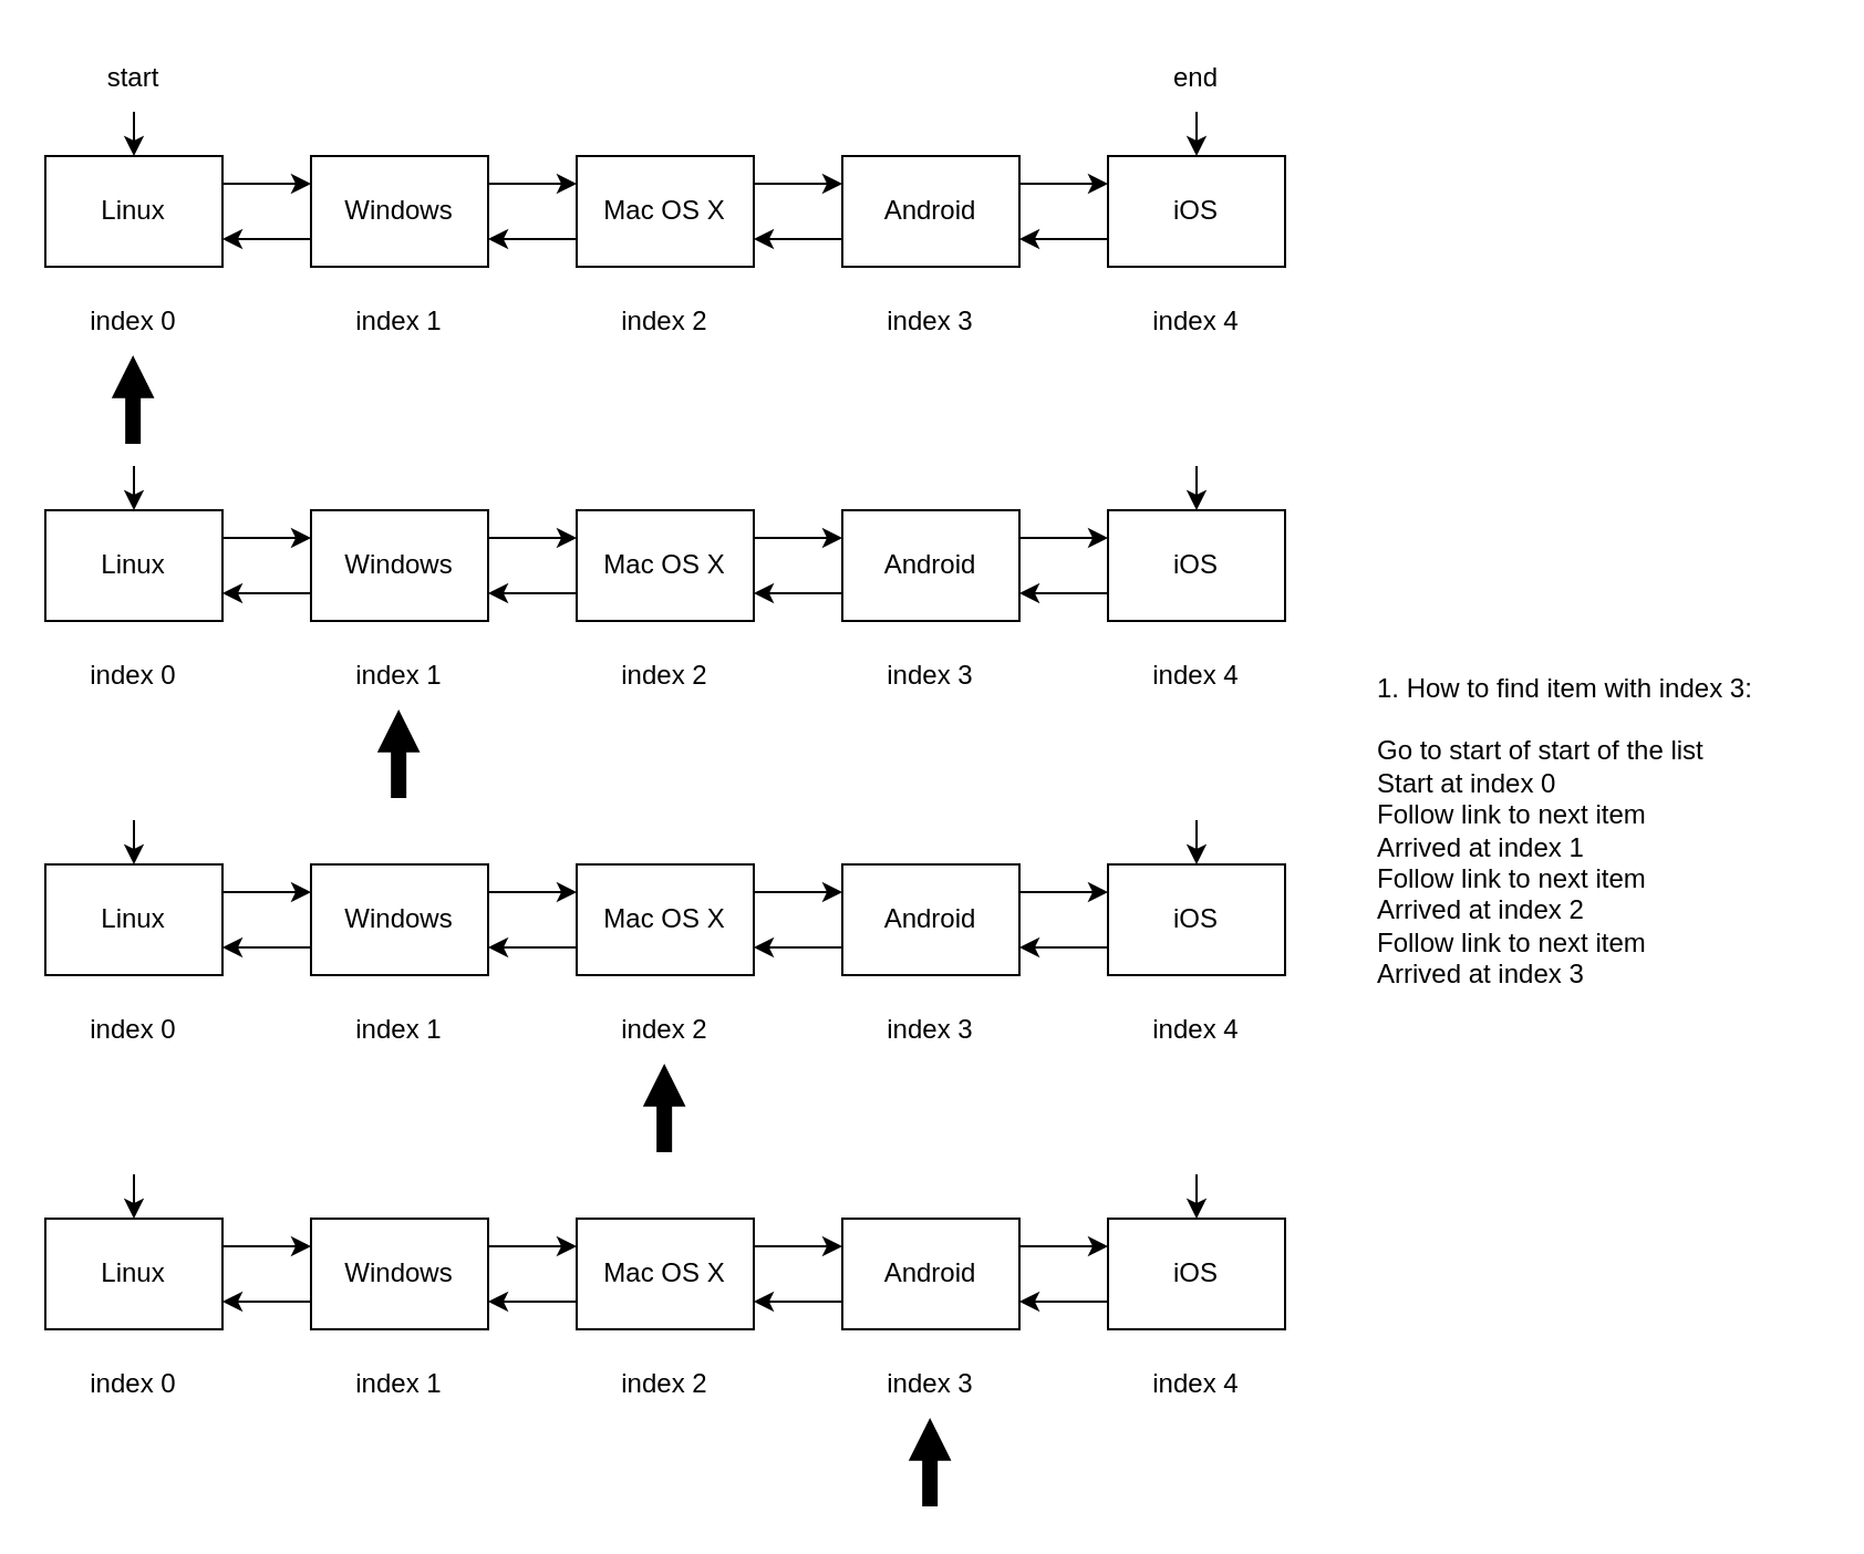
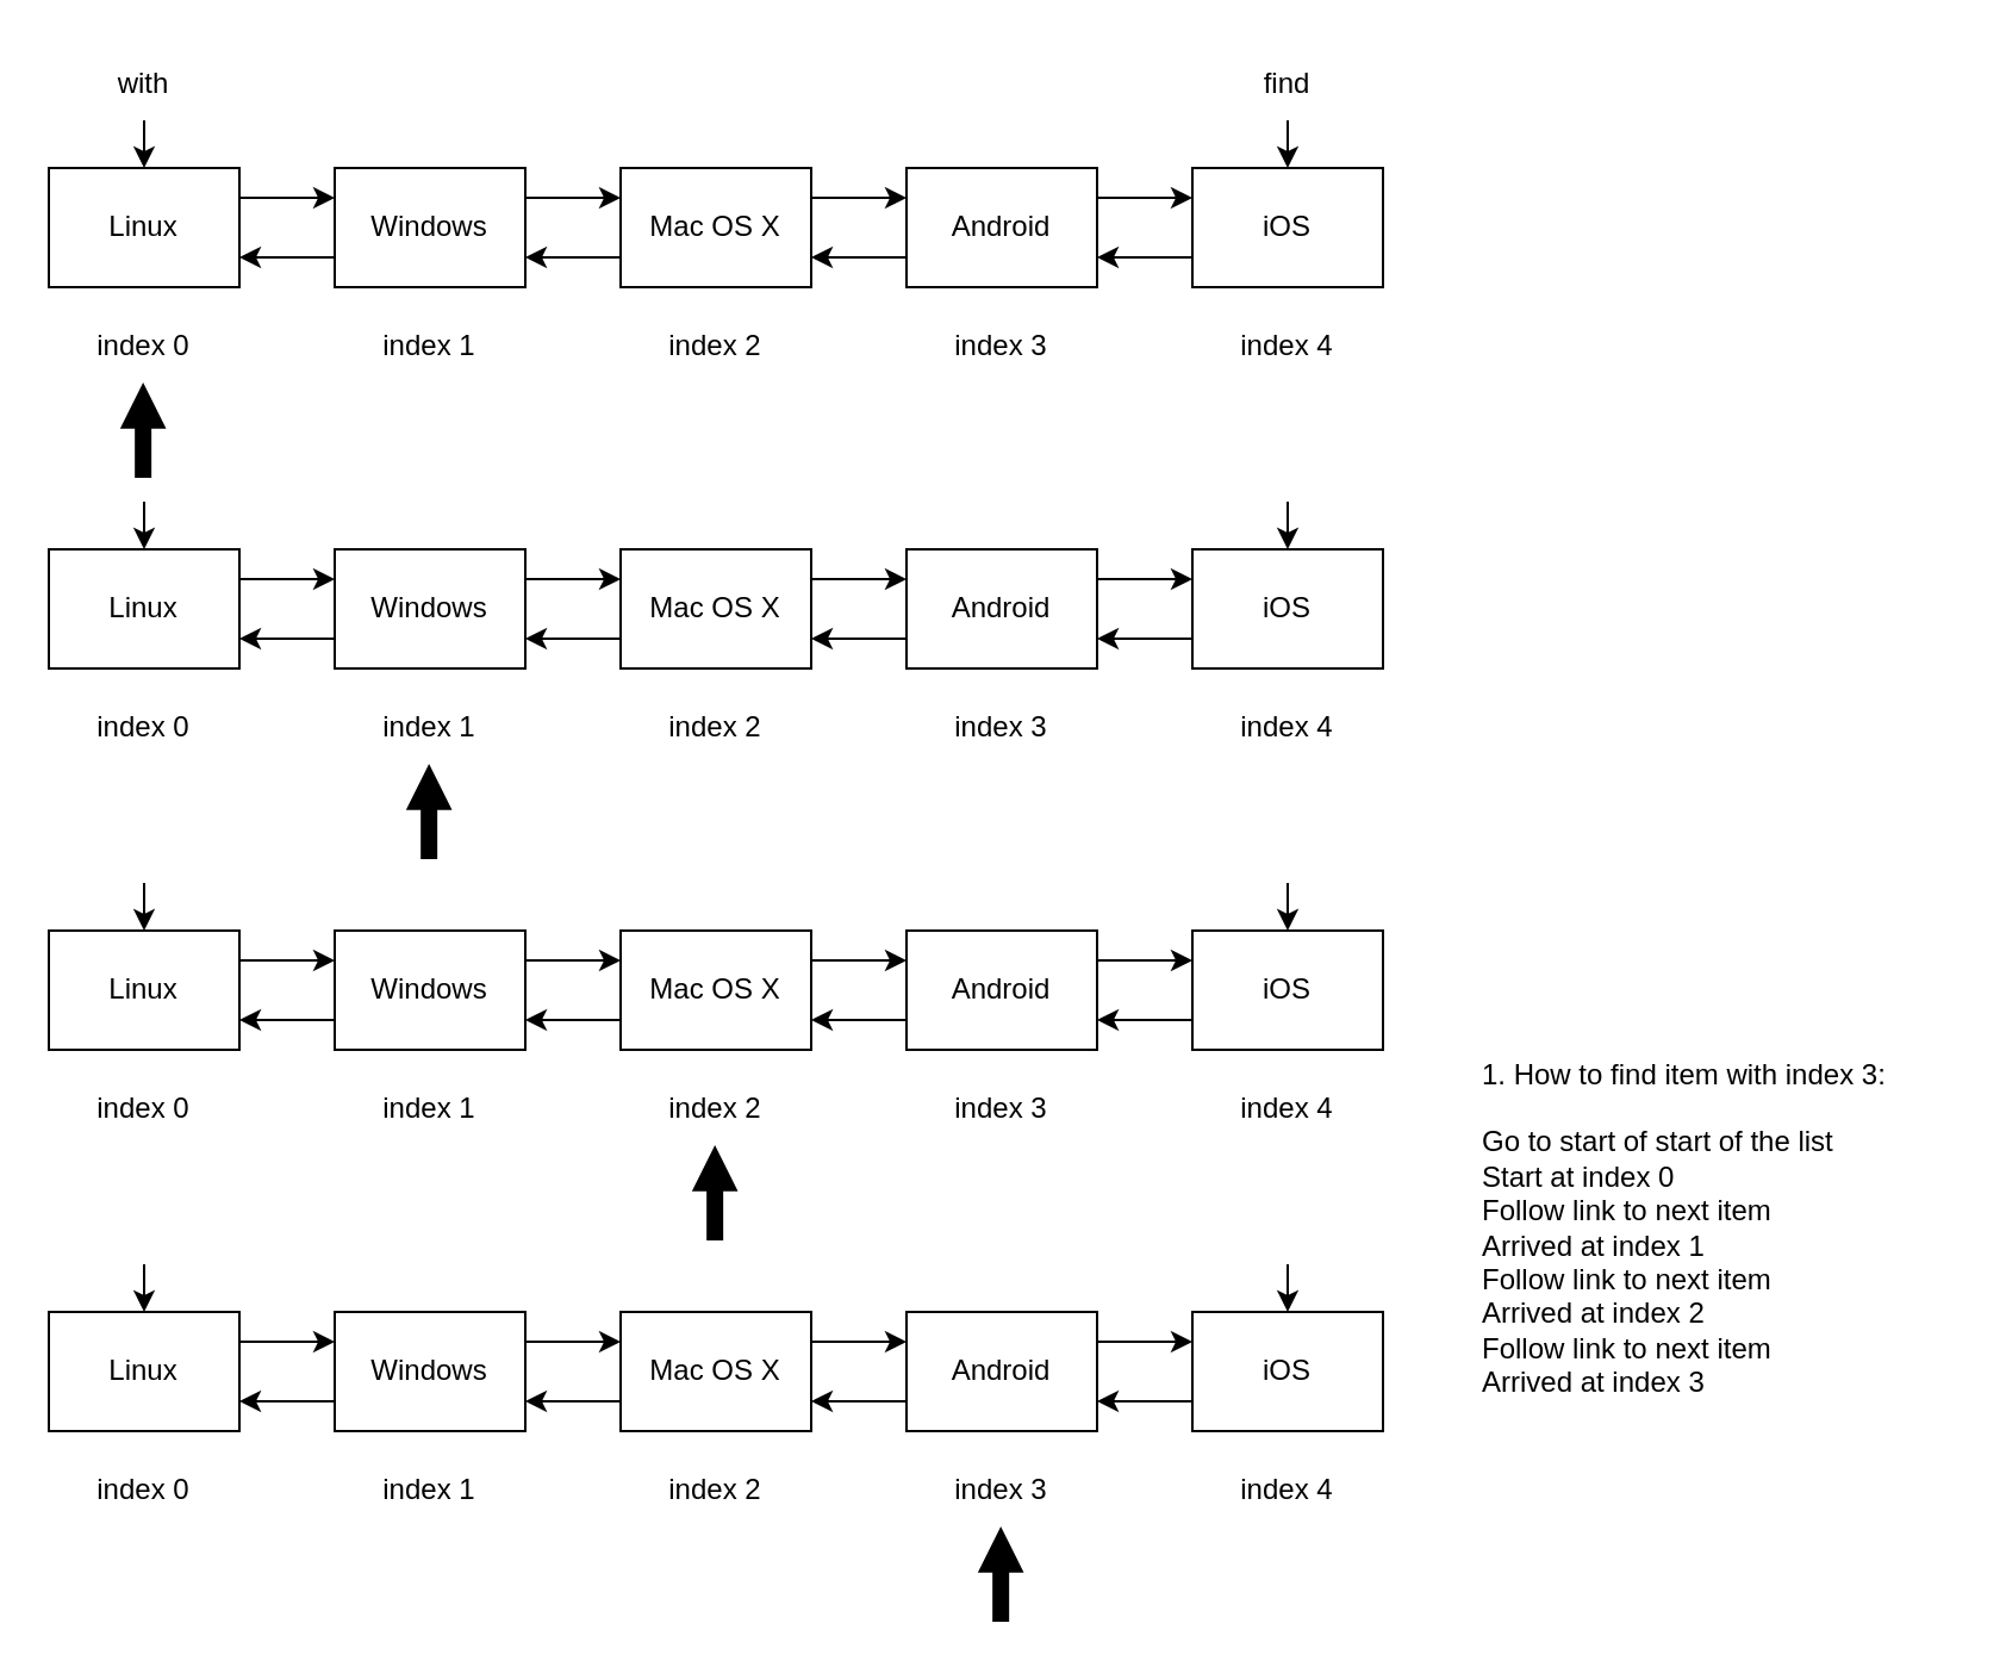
- <mxCell id="17" value="start" style="text;html=1;strokeColor=none;fillColor=none;align=center;verticalAlign=middle;whiteSpace=wrap;rounded=0;" vertex="1" parent="1"><mxGeometry x="30" y="20" width="60" height="30" as="geometry" /></mxCell>
+ <mxCell id="17" value="with" style="text;html=1;strokeColor=none;fillColor=none;align=center;verticalAlign=middle;whiteSpace=wrap;rounded=0;" vertex="1" parent="1"><mxGeometry x="30" y="20" width="60" height="30" as="geometry" /></mxCell>
- <mxCell id="18" value="end" style="text;html=1;strokeColor=none;fillColor=none;align=center;verticalAlign=middle;whiteSpace=wrap;rounded=0;" vertex="1" parent="1"><mxGeometry x="510" y="20" width="60" height="30" as="geometry" /></mxCell>
+ <mxCell id="18" value="find" style="text;html=1;strokeColor=none;fillColor=none;align=center;verticalAlign=middle;whiteSpace=wrap;rounded=0;" vertex="1" parent="1"><mxGeometry x="510" y="20" width="60" height="30" as="geometry" /></mxCell>
- <mxCell id="24" value="&lt;div style=&quot;&quot;&gt;&lt;span style=&quot;background-color: initial;&quot;&gt;1. How to find item with index 3:&lt;/span&gt;&lt;br&gt;&lt;/div&gt;&lt;div style=&quot;&quot;&gt;&lt;span style=&quot;background-color: initial; line-height: 1.2;&quot;&gt;&lt;br&gt;&lt;/span&gt;&lt;/div&gt;&lt;div style=&quot;&quot;&gt;&lt;span style=&quot;background-color: initial; line-height: 1.2;&quot;&gt;Go to start of start of the list&lt;/span&gt;&lt;/div&gt;&lt;div style=&quot;&quot;&gt;&lt;span style=&quot;background-color: initial; line-height: 1.2;&quot;&gt;Start at index 0&lt;/span&gt;&lt;/div&gt;&lt;div style=&quot;&quot;&gt;Follow link to next item&lt;/div&gt;&lt;div style=&quot;&quot;&gt;Arrived at index 1&lt;/div&gt;&lt;div style=&quot;&quot;&gt;&lt;div&gt;Follow link to next item&lt;/div&gt;&lt;div&gt;Arrived at index 2&lt;/div&gt;&lt;div&gt;&lt;div&gt;Follow link to next item&lt;/div&gt;&lt;div&gt;Arrived at index 3&lt;/div&gt;&lt;/div&gt;&lt;/div&gt;" style="text;html=1;strokeColor=none;fillColor=none;align=left;verticalAlign=middle;whiteSpace=wrap;rounded=0;" vertex="1" parent="1"><mxGeometry x="620" y="290" width="200" height="170" as="geometry" /></mxCell>
+ <mxCell id="24" value="&lt;div style=&quot;&quot;&gt;&lt;span style=&quot;background-color: initial;&quot;&gt;1. How to find item with index 3:&lt;/span&gt;&lt;br&gt;&lt;/div&gt;&lt;div style=&quot;&quot;&gt;&lt;span style=&quot;background-color: initial; line-height: 1.2;&quot;&gt;&lt;br&gt;&lt;/span&gt;&lt;/div&gt;&lt;div style=&quot;&quot;&gt;&lt;span style=&quot;background-color: initial; line-height: 1.2;&quot;&gt;Go to start of start of the list&lt;/span&gt;&lt;/div&gt;&lt;div style=&quot;&quot;&gt;&lt;span style=&quot;background-color: initial; line-height: 1.2;&quot;&gt;Start at index 0&lt;/span&gt;&lt;/div&gt;&lt;div style=&quot;&quot;&gt;Follow link to next item&lt;/div&gt;&lt;div style=&quot;&quot;&gt;Arrived at index 1&lt;/div&gt;&lt;div style=&quot;&quot;&gt;&lt;div&gt;Follow link to next item&lt;/div&gt;&lt;div&gt;Arrived at index 2&lt;/div&gt;&lt;div&gt;&lt;div&gt;Follow link to next item&lt;/div&gt;&lt;div&gt;Arrived at index 3&lt;/div&gt;&lt;/div&gt;&lt;/div&gt;" style="text;html=1;strokeColor=none;fillColor=none;align=left;verticalAlign=middle;whiteSpace=wrap;rounded=0;" vertex="1" parent="1"><mxGeometry x="620" y="430" width="200" height="170" as="geometry" /></mxCell>
